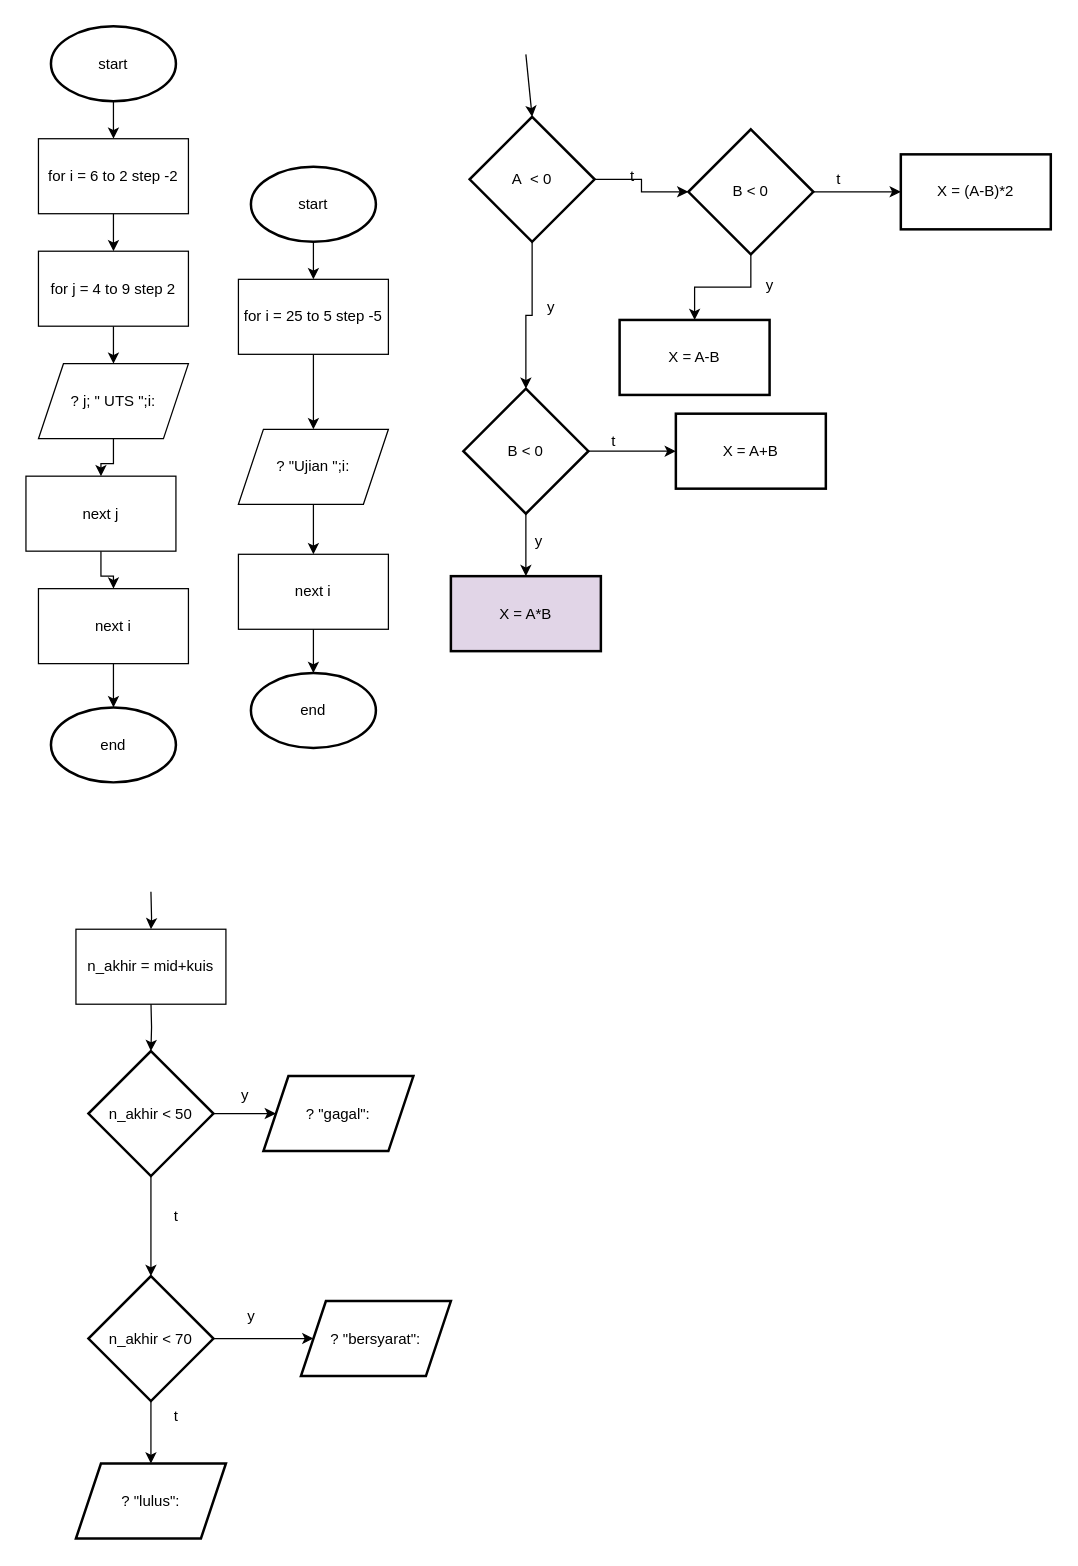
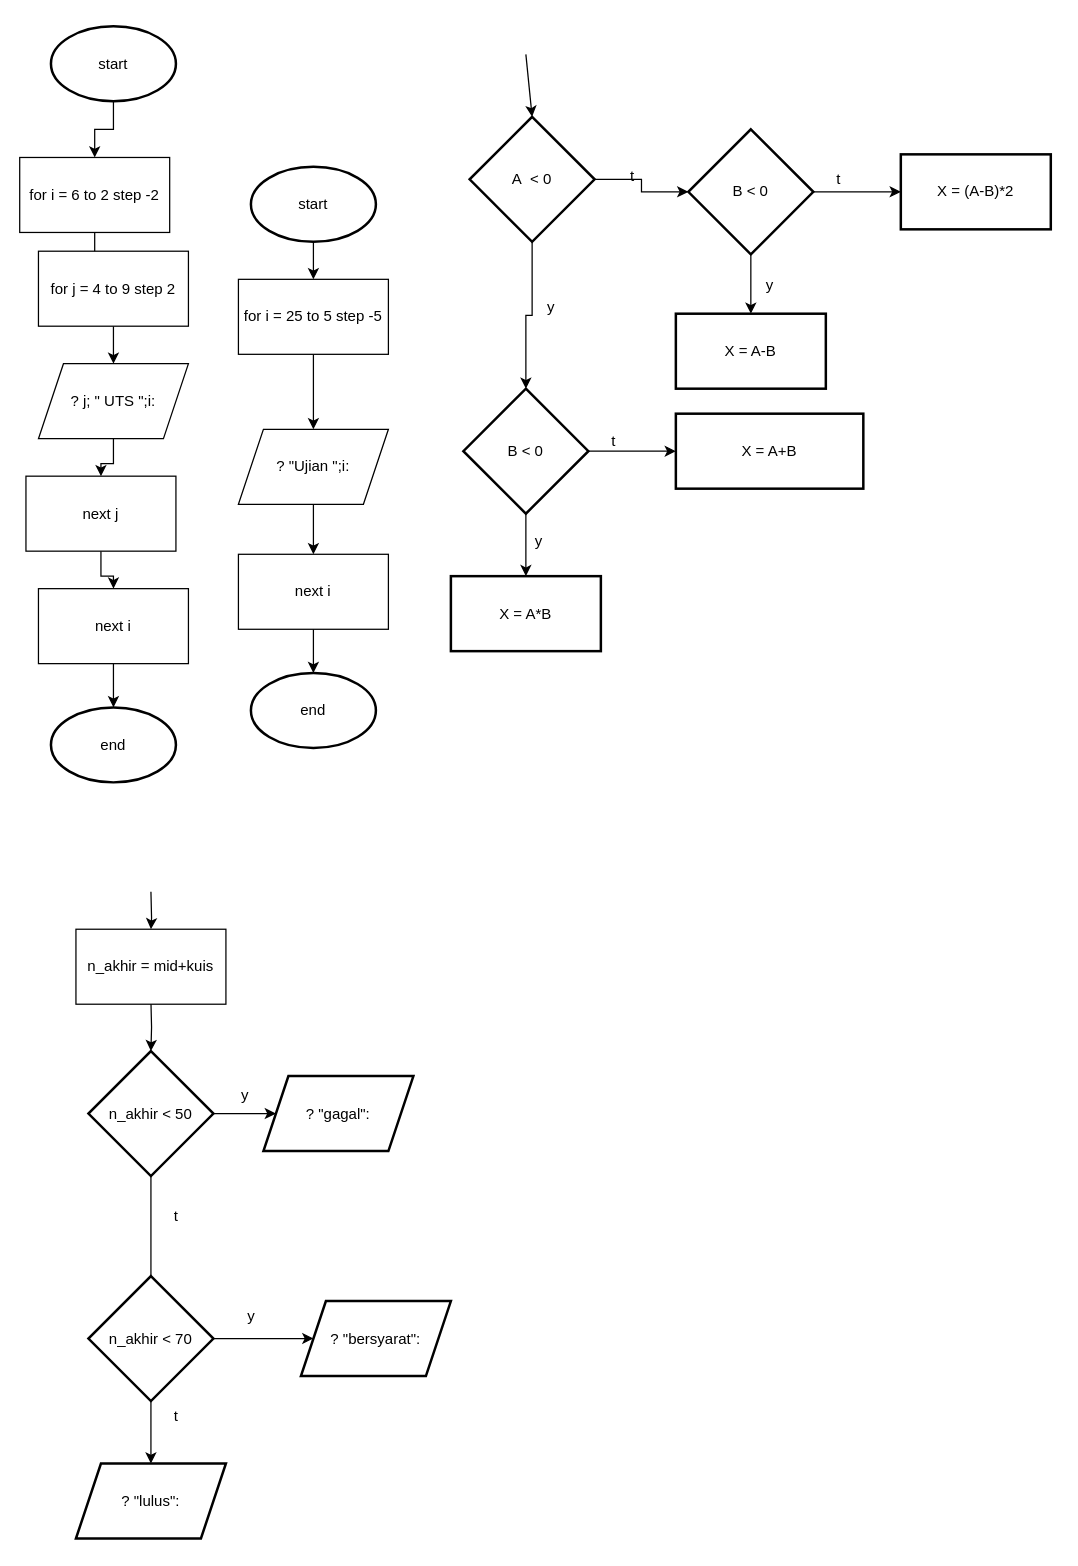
- <mxCell id="14" value="for i = 6 to 2 step -2" style="rounded=0;whiteSpace=wrap;html=1;" vertex="1" parent="1"><mxGeometry x="30" y="110.5" width="120" height="60" as="geometry" /></mxCell>
+ <mxCell id="14" value="for i = 6 to 2 step -2" style="rounded=0;whiteSpace=wrap;html=1;" vertex="1" parent="1"><mxGeometry x="15" y="125.5" width="120" height="60" as="geometry" /></mxCell>
- <mxCell id="49" value="X = A-B" style="whiteSpace=wrap;html=1;strokeWidth=2;" vertex="1" parent="1"><mxGeometry x="495" y="255.5" width="120" height="60" as="geometry" /></mxCell>
+ <mxCell id="49" value="X = A-B" style="whiteSpace=wrap;html=1;strokeWidth=2;" vertex="1" parent="1"><mxGeometry x="540" y="250.5" width="120" height="60" as="geometry" /></mxCell>
- <mxCell id="45" value="X = A+B" style="whiteSpace=wrap;html=1;strokeWidth=2;" vertex="1" parent="1"><mxGeometry x="540" y="330.5" width="120" height="60" as="geometry" /></mxCell>
+ <mxCell id="45" value="X = A+B" style="whiteSpace=wrap;html=1;strokeWidth=2;" vertex="1" parent="1"><mxGeometry x="540" y="330.5" width="150" height="60" as="geometry" /></mxCell>
- <mxCell id="44" value="X = A*B" style="whiteSpace=wrap;html=1;strokeWidth=2;fillColor=#e1d5e7;" vertex="1" parent="1"><mxGeometry x="360" y="460.5" width="120" height="60" as="geometry" /></mxCell>
+ <mxCell id="44" value="X = A*B" style="whiteSpace=wrap;html=1;strokeWidth=2;" vertex="1" parent="1"><mxGeometry x="360" y="460.5" width="120" height="60" as="geometry" /></mxCell>
- <mxCell id="25" value="" style="edgeStyle=orthogonalEdgeStyle;rounded=0;orthogonalLoop=1;jettySize=auto;html=1;" edge="1" parent="1" source="26" target="31"><mxGeometry relative="1" as="geometry" /></mxCell>
+ <mxCell id="25" value="" style="edgeStyle=orthogonalEdgeStyle;rounded=0;orthogonalLoop=1;jettySize=auto;html=1;endArrow=none;" edge="1" parent="1" source="26" target="31"><mxGeometry relative="1" as="geometry" /></mxCell>
